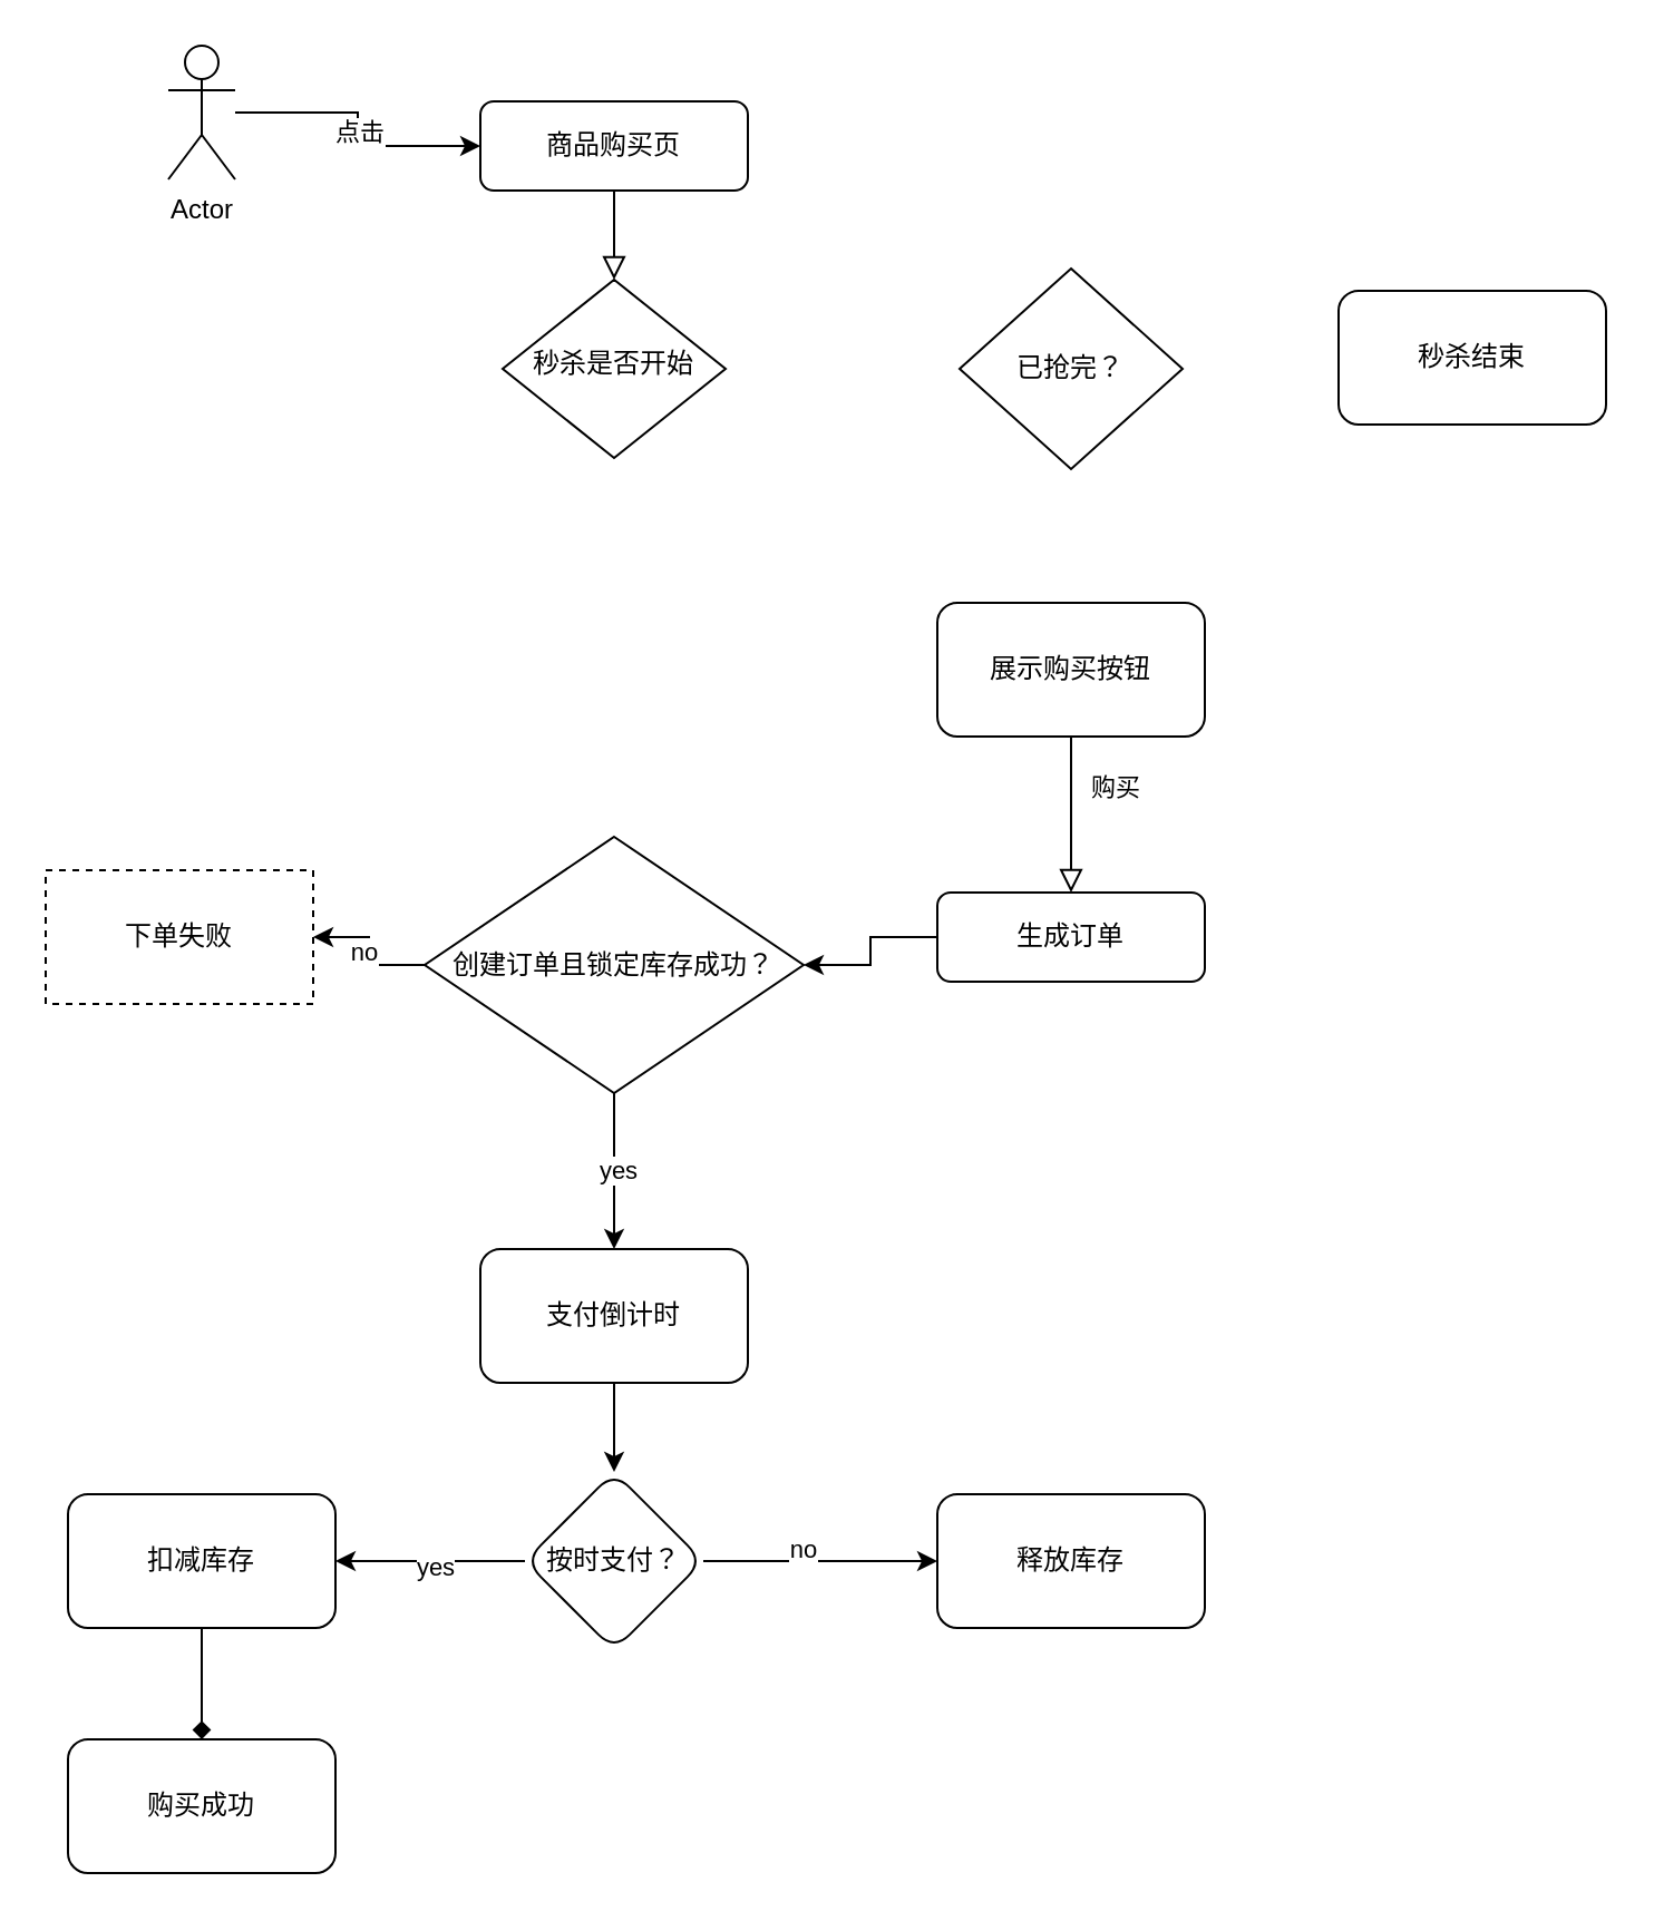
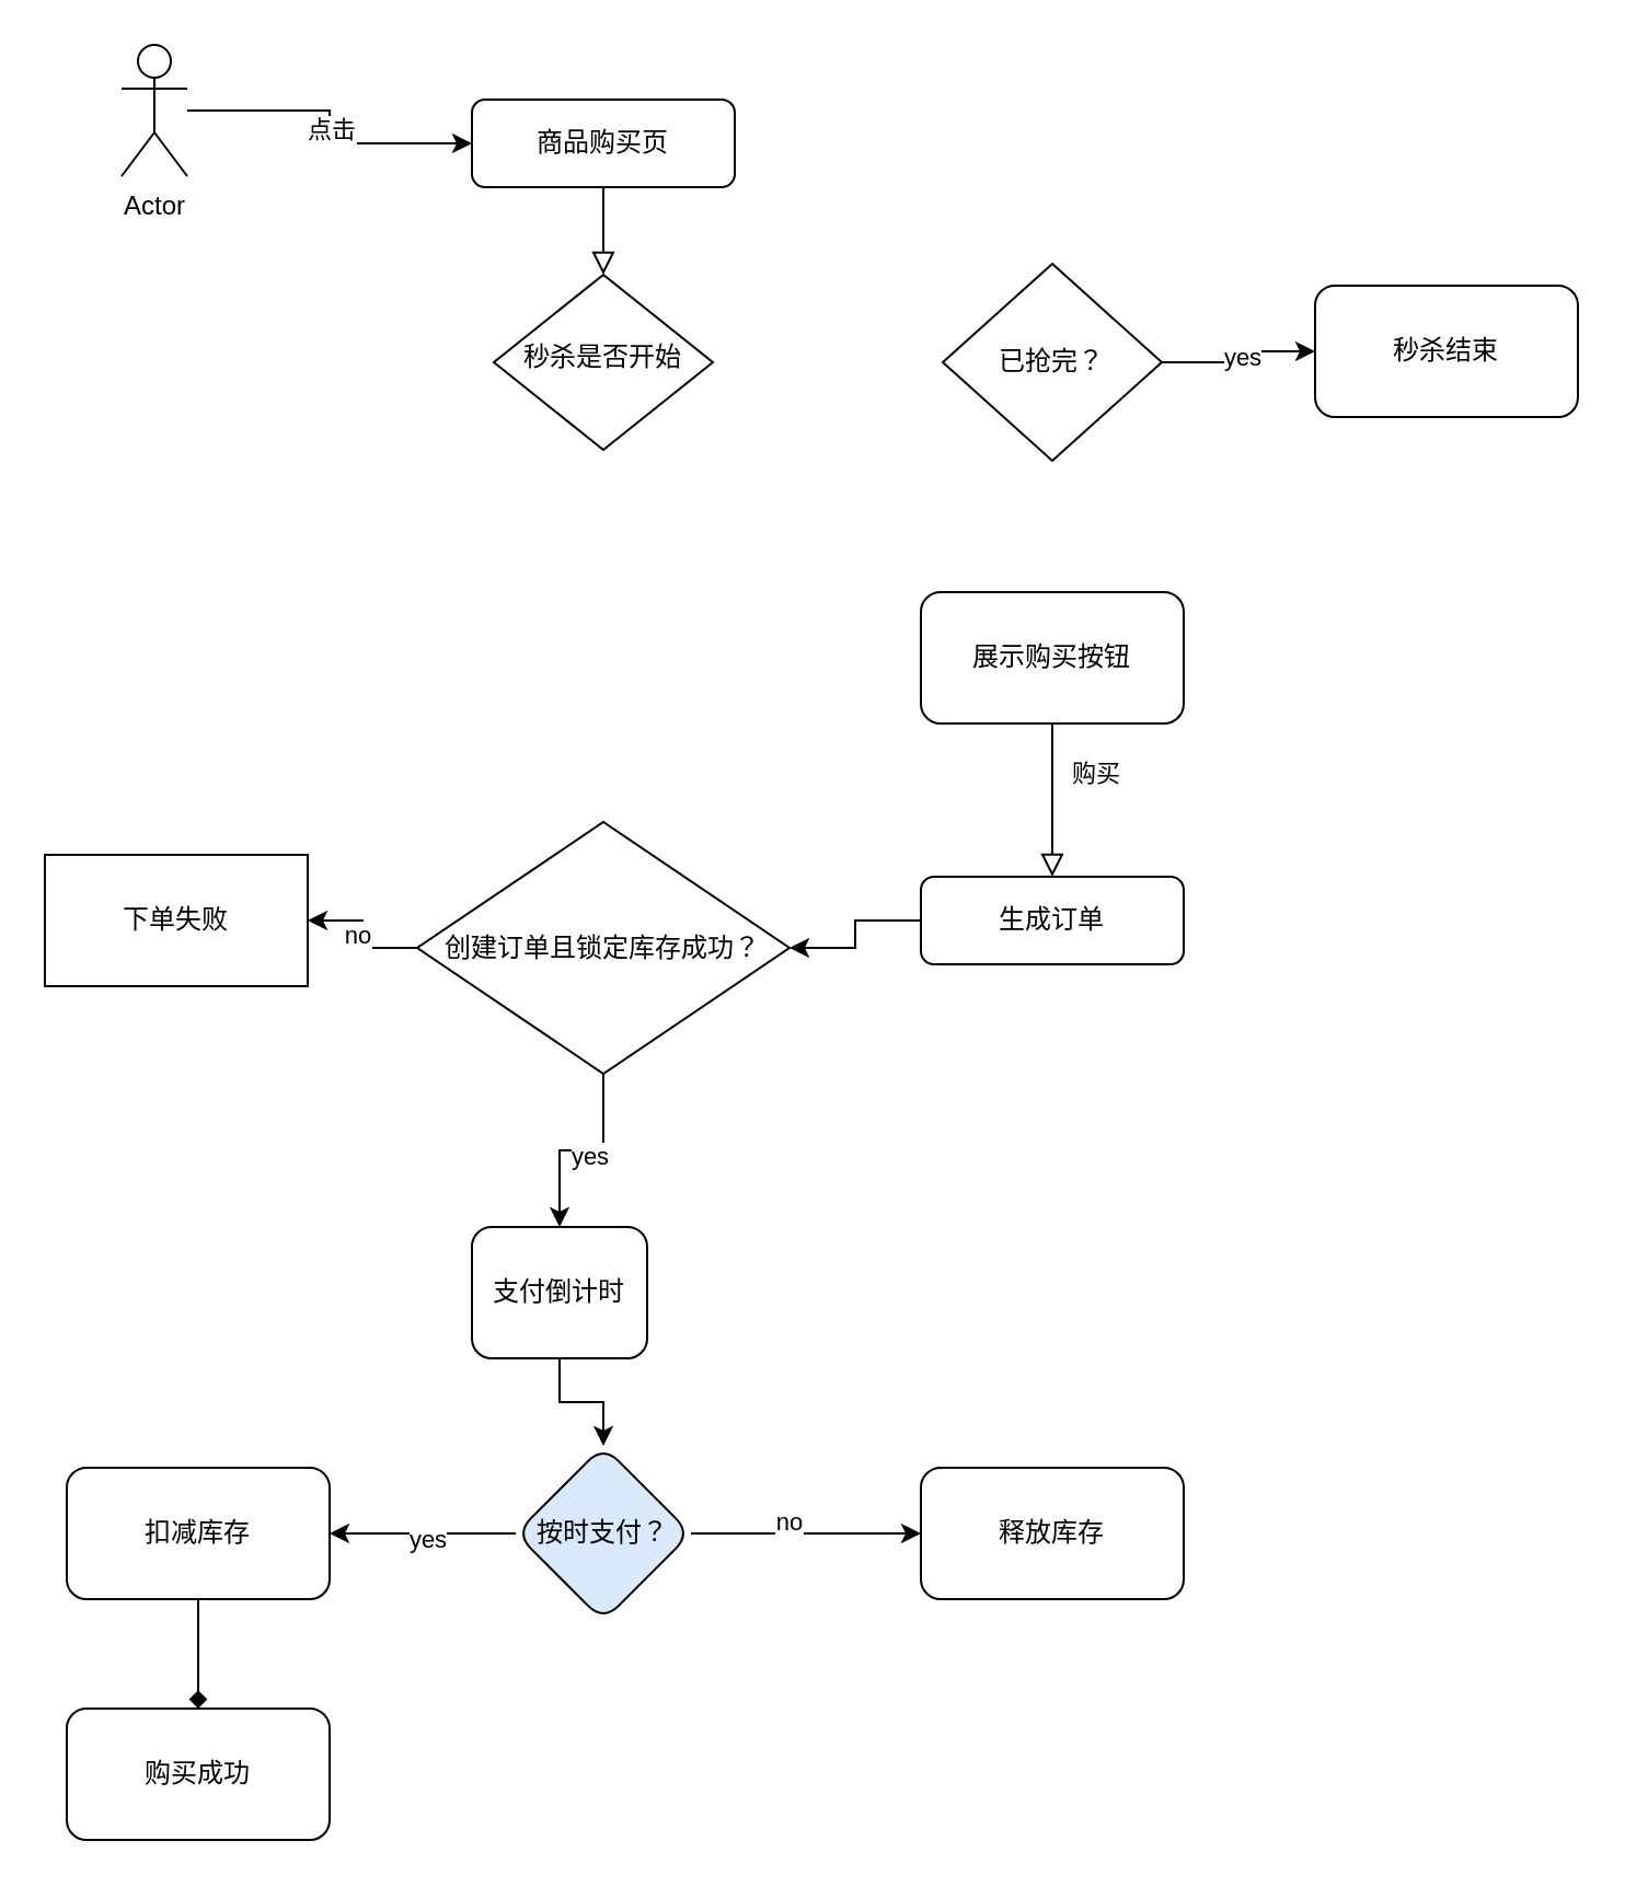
- <mxCell id="10" value="Actor" style="shape=umlActor;verticalLabelPosition=bottom;verticalAlign=top;html=1;outlineConnect=0;" vertex="1" parent="1"><mxGeometry x="75" y="20" width="30" height="60" as="geometry" /></mxCell>
+ <mxCell id="10" value="Actor" style="shape=umlActor;verticalLabelPosition=bottom;verticalAlign=top;html=1;outlineConnect=0;" vertex="1" parent="1"><mxGeometry x="55" y="20" width="30" height="60" as="geometry" /></mxCell>
+ <mxCell id="11" value="" style="edgeStyle=orthogonalEdgeStyle;rounded=0;orthogonalLoop=1;jettySize=auto;html=1;" edge="1" parent="1" source="13" target="14"><mxGeometry relative="1" as="geometry" /></mxCell>
+ <mxCell id="12" value="yes" style="edgeLabel;html=1;align=center;verticalAlign=middle;resizable=0;points=[];" vertex="1" connectable="0" parent="11"><mxGeometry x="0.033" y="-1" relative="1" as="geometry"><mxPoint y="1" as="offset" /></mxGeometry></mxCell>
- <mxCell id="24" value="下单失败" style="whiteSpace=wrap;html=1;dashed=1;" vertex="1" parent="1"><mxGeometry x="20" y="390" width="120" height="60" as="geometry" /></mxCell>
+ <mxCell id="24" value="下单失败" style="whiteSpace=wrap;html=1;" vertex="1" parent="1"><mxGeometry x="20" y="390" width="120" height="60" as="geometry" /></mxCell>
- <mxCell id="23" value="支付倒计时" style="rounded=1;whiteSpace=wrap;html=1;" vertex="1" parent="1"><mxGeometry x="215" y="560" width="120" height="60" as="geometry" /></mxCell>
+ <mxCell id="23" value="支付倒计时" style="rounded=1;whiteSpace=wrap;html=1;" vertex="1" parent="1"><mxGeometry x="215" y="560" width="80" height="60" as="geometry" /></mxCell>
- <mxCell id="29" value="按时支付？" style="rhombus;whiteSpace=wrap;html=1;rounded=1;" vertex="1" parent="1"><mxGeometry x="235" y="660" width="80" height="80" as="geometry" /></mxCell>
+ <mxCell id="29" value="按时支付？" style="rhombus;whiteSpace=wrap;html=1;rounded=1;fillColor=#dae8fc;" vertex="1" parent="1"><mxGeometry x="235" y="660" width="80" height="80" as="geometry" /></mxCell>
